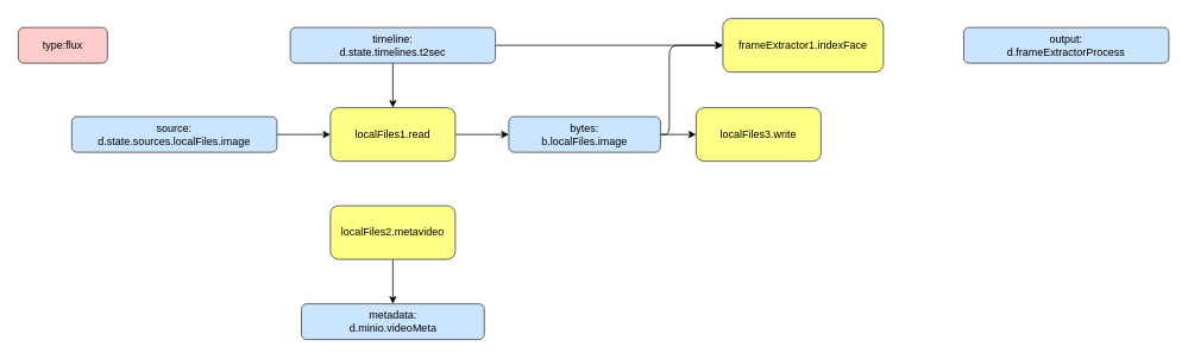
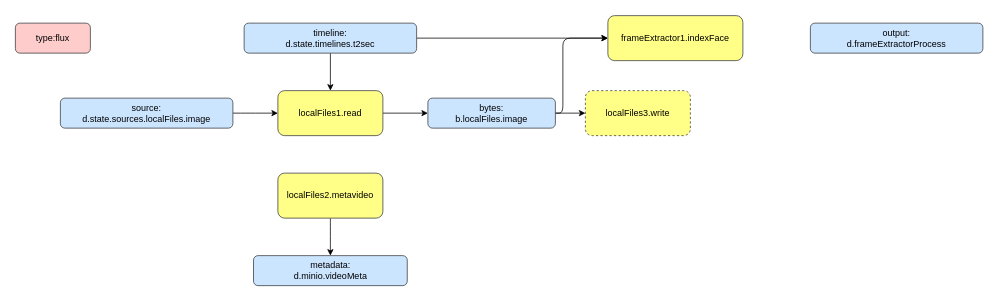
- <mxCell id="13" value="localFiles3.write" style="rounded=1;whiteSpace=wrap;fillColor=#ffff88;strokeColor=#36393d;fontColor=#000000;" parent="1" vertex="1"><mxGeometry x="780" y="120" width="140" height="60" as="geometry" /></mxCell>
+ <mxCell id="13" value="localFiles3.write" style="rounded=1;whiteSpace=wrap;fillColor=#ffff88;strokeColor=#36393d;fontColor=#000000;dashed=1;" parent="1" vertex="1"><mxGeometry x="780" y="120" width="140" height="60" as="geometry" /></mxCell>
